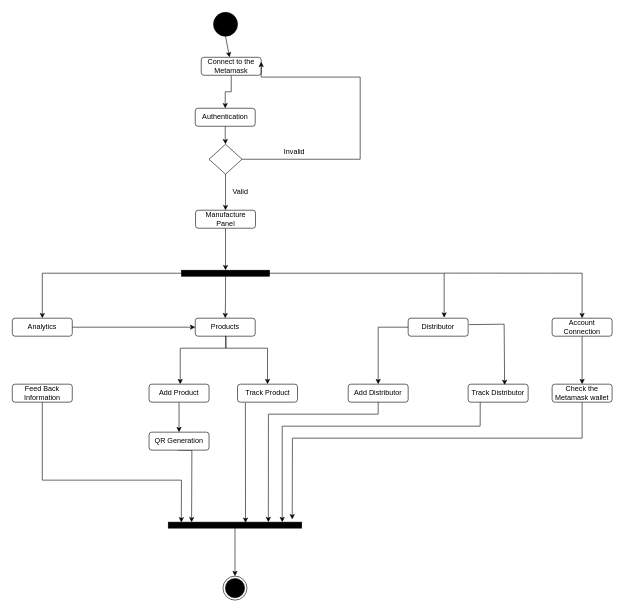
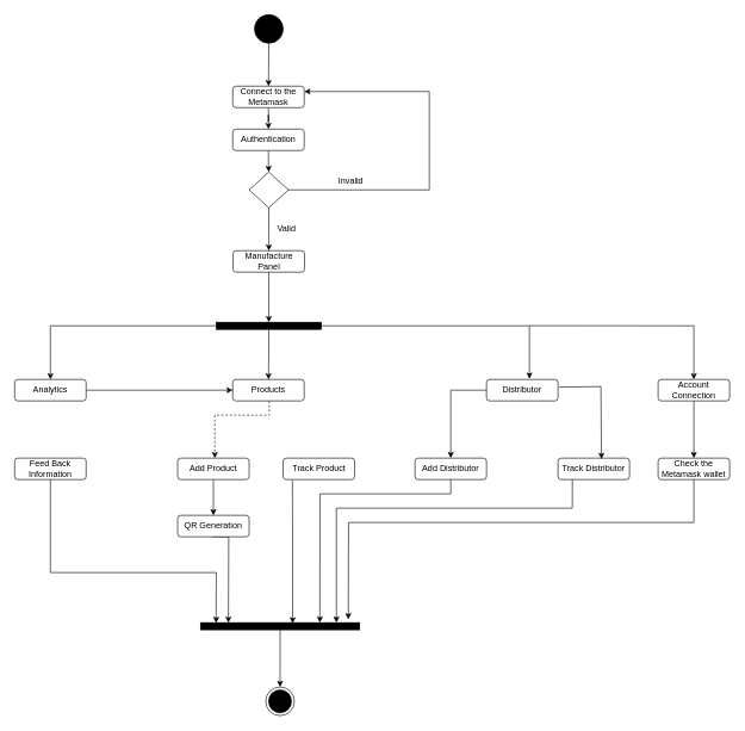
- <mxCell id="4" value="Connect to the Metamask" style="rounded=1;whiteSpace=wrap;html=1;" parent="1" vertex="1"><mxGeometry x="335" y="95" width="100" height="30" as="geometry" /></mxCell>
+ <mxCell id="4" value="Connect to the Metamask" style="rounded=1;whiteSpace=wrap;html=1;" parent="1" vertex="1"><mxGeometry x="325" y="120" width="100" height="30" as="geometry" /></mxCell>
- <mxCell id="14" style="edgeStyle=orthogonalEdgeStyle;rounded=0;orthogonalLoop=1;jettySize=auto;html=1;" parent="1" source="15" target="20" edge="1"><mxGeometry relative="1" as="geometry"><Array as="points"><mxPoint x="376" y="580" /><mxPoint x="300" y="580" /></Array></mxGeometry></mxCell>
+ <mxCell id="14" style="edgeStyle=orthogonalEdgeStyle;rounded=0;orthogonalLoop=1;jettySize=auto;html=1;dashed=1;" parent="1" source="15" target="20" edge="1"><mxGeometry relative="1" as="geometry"><Array as="points"><mxPoint x="376" y="580" /><mxPoint x="300" y="580" /></Array></mxGeometry></mxCell>
- <mxCell id="22" style="edgeStyle=orthogonalEdgeStyle;rounded=0;orthogonalLoop=1;jettySize=auto;html=1;entryX=0.5;entryY=0;entryDx=0;entryDy=0;exitX=0.5;exitY=1;exitDx=0;exitDy=0;" parent="1" source="15" target="21" edge="1"><mxGeometry relative="1" as="geometry"><mxPoint x="380" y="500" as="sourcePoint" /><mxPoint x="380" y="540" as="targetPoint" /><Array as="points"><mxPoint x="376" y="560" /><mxPoint x="376" y="580" /><mxPoint x="446" y="580" /></Array></mxGeometry></mxCell>
